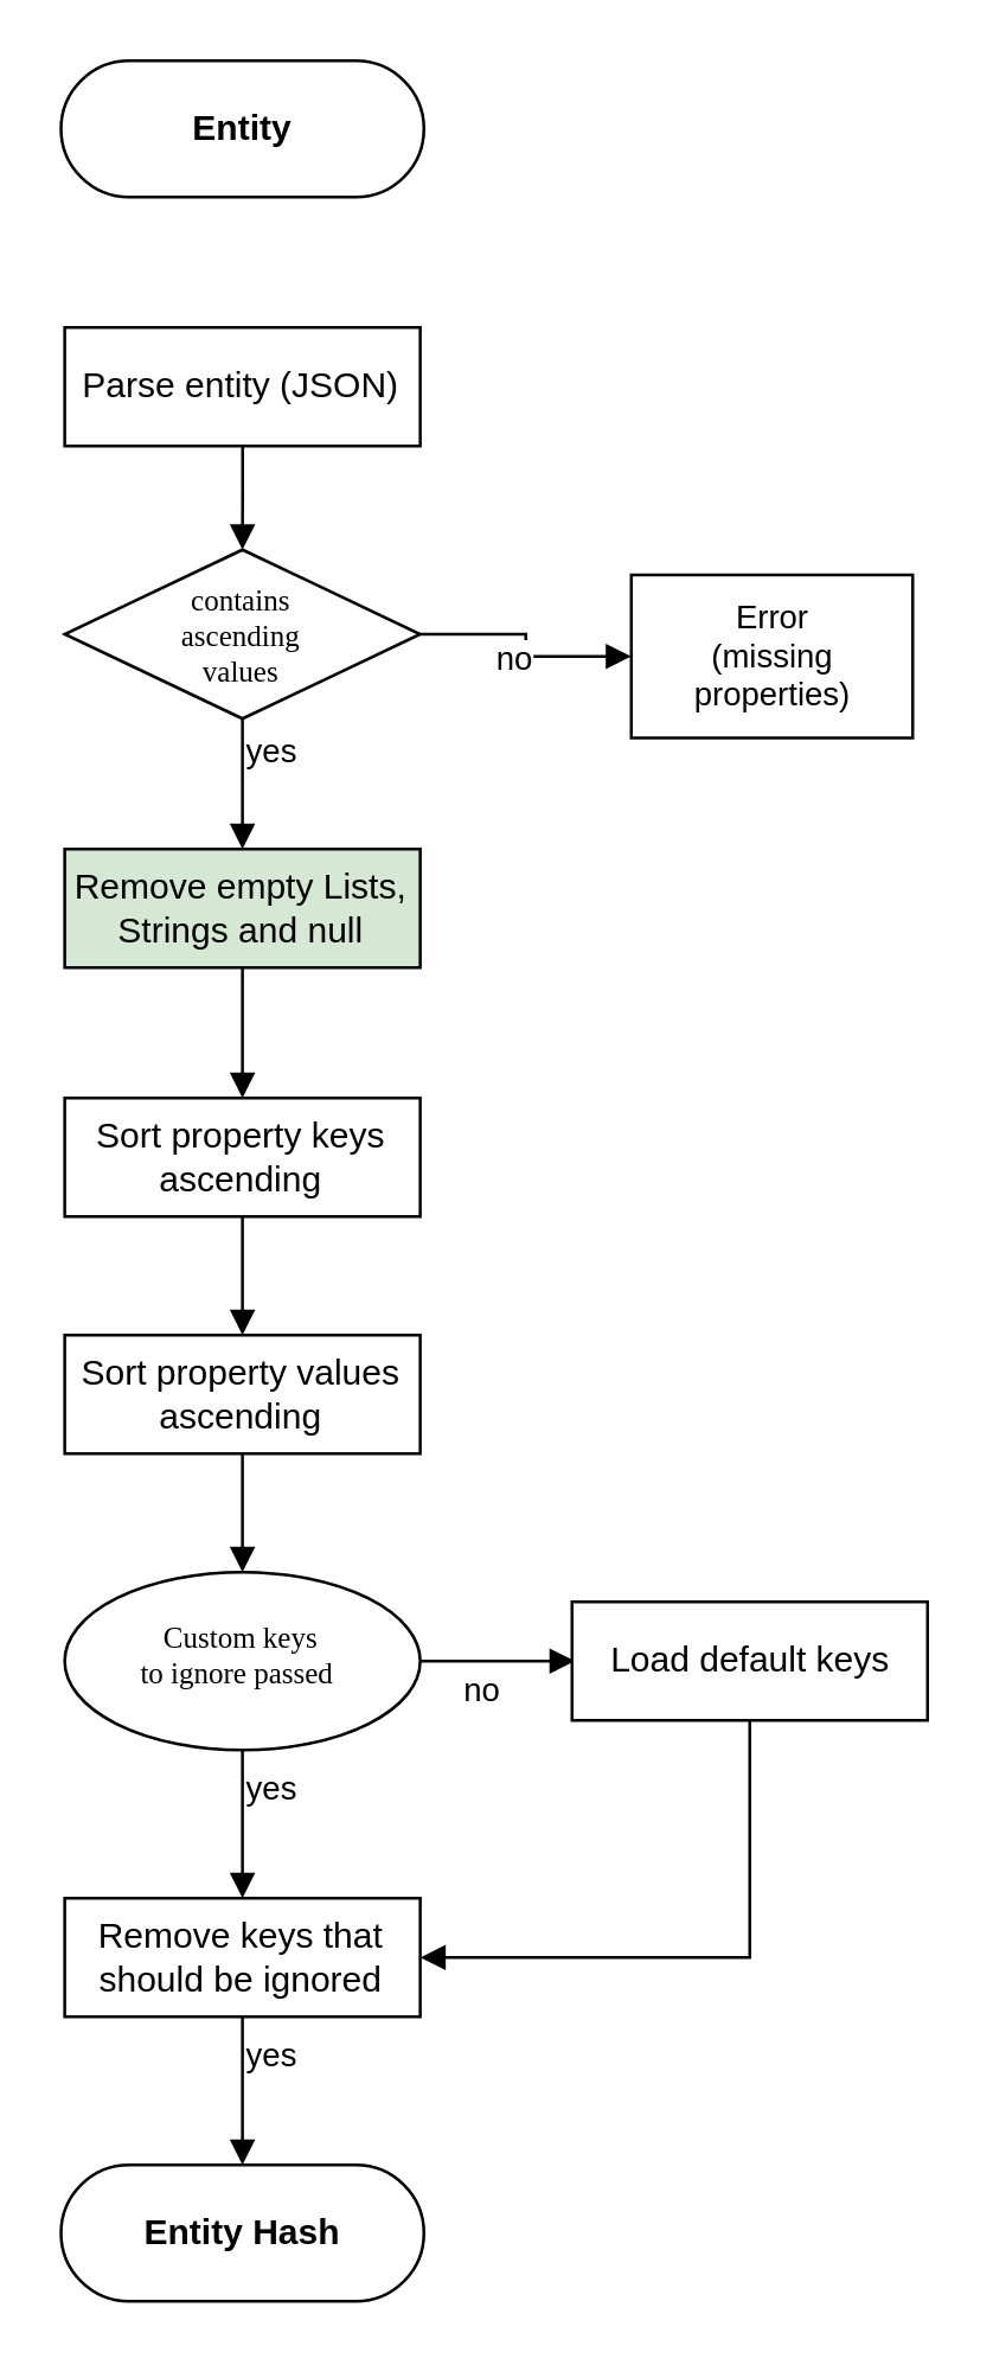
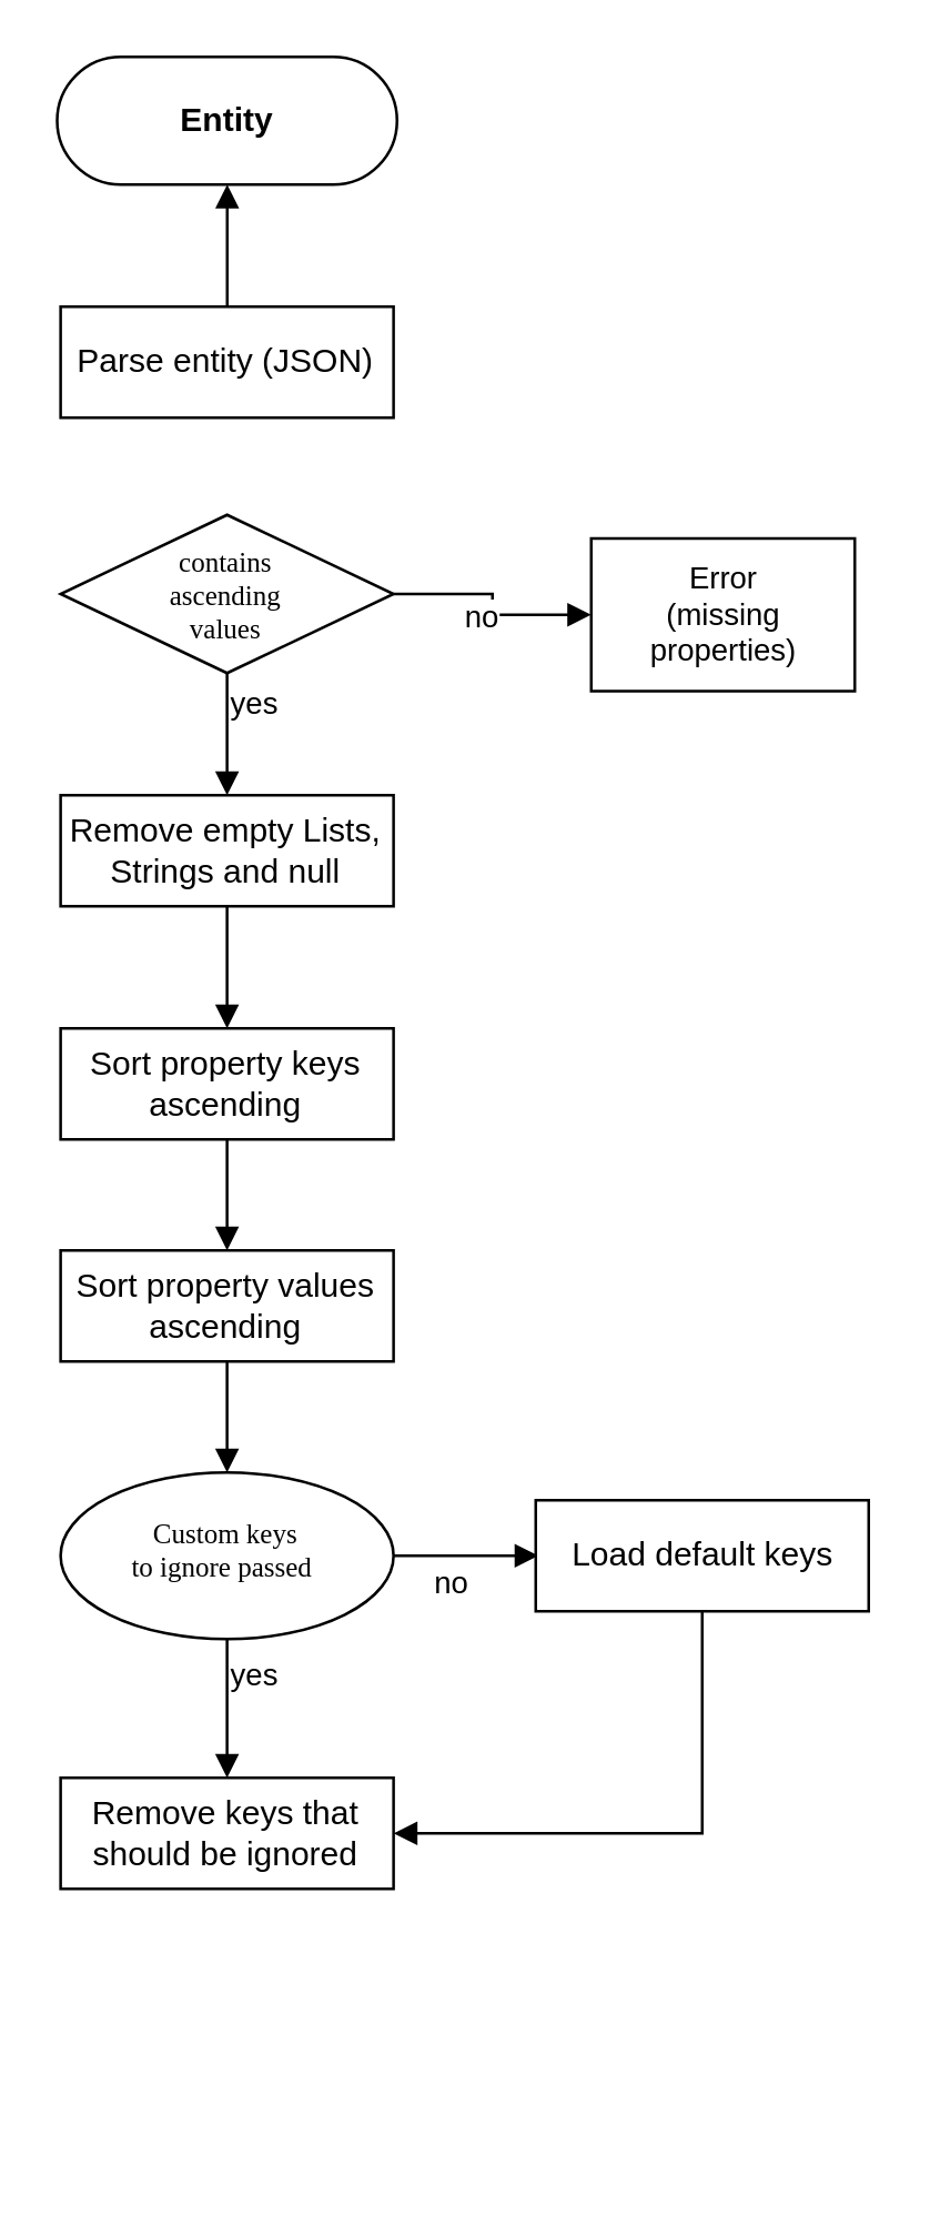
- <mxCell id="2" style="edgeStyle=orthogonalEdgeStyle;rounded=0;orthogonalLoop=1;jettySize=auto;html=1;entryX=0.5;entryY=0;entryDx=0;entryDy=0;fontFamily=Helvetica;fontSize=11;fontColor=#000000;align=center;verticalAlign=middle;strokeColor=#000000;endArrow=block;endFill=1;" edge="1" parent="1" source="3" target="4"><mxGeometry relative="1" as="geometry" /></mxCell>
+ <mxCell id="2" style="edgeStyle=orthogonalEdgeStyle;rounded=0;orthogonalLoop=1;jettySize=auto;html=1;fontFamily=Helvetica;fontSize=11;fontColor=#000000;align=center;verticalAlign=middle;strokeColor=#000000;endArrow=block;endFill=1;" edge="1" parent="1" source="3" target="13"><mxGeometry relative="1" as="geometry" /></mxCell>
- <mxCell id="9" value="Remove empty Lists, Strings and null" style="rounded=0;whiteSpace=wrap;html=1;arcSize=40;fontSize=12;fillColor=#d5e8d4;" vertex="1" parent="1"><mxGeometry x="21.25" y="286" width="120" height="40" as="geometry" /></mxCell>
+ <mxCell id="9" value="Remove empty Lists, Strings and null" style="rounded=0;whiteSpace=wrap;html=1;arcSize=40;fontSize=12;" vertex="1" parent="1"><mxGeometry x="21.25" y="286" width="120" height="40" as="geometry" /></mxCell>
- <mxCell id="22" value="&lt;font&gt;yes&lt;/font&gt;" style="edgeStyle=none;rounded=0;jumpStyle=arc;jumpSize=13;html=1;startArrow=none;endArrow=block;jettySize=auto;orthogonalLoop=1;strokeColor=#000000;fontFamily=Helvetica;fontSize=11;exitX=0.5;exitY=1;exitDx=0;exitDy=0;entryX=0.5;entryY=0.5;entryDx=0;entryDy=-23;align=center;verticalAlign=middle;labelBackgroundColor=#ffffff;endFill=1;entryPerimeter=0;" edge="1" parent="1" source="21" target="14"><mxGeometry x="-0.5" y="10" relative="1" as="geometry"><mxPoint x="2.5" y="730" as="targetPoint" /><Array as="points" /><mxPoint as="offset" /><mxPoint x="2.5" y="680" as="sourcePoint" /></mxGeometry></mxCell>
- <mxCell id="14" value="&lt;span style=&quot;font-size: 12px&quot;&gt;&lt;b&gt;Entity Hash&lt;/b&gt;&lt;/span&gt;" style="html=1;dashed=0;whitespace=wrap;shape=mxgraph.dfd.start;rounded=0;strokeWidth=1;fontSize=10;fontColor=#000000;" vertex="1" parent="1"><mxGeometry x="20" y="730" width="122.5" height="46" as="geometry" /></mxCell>
